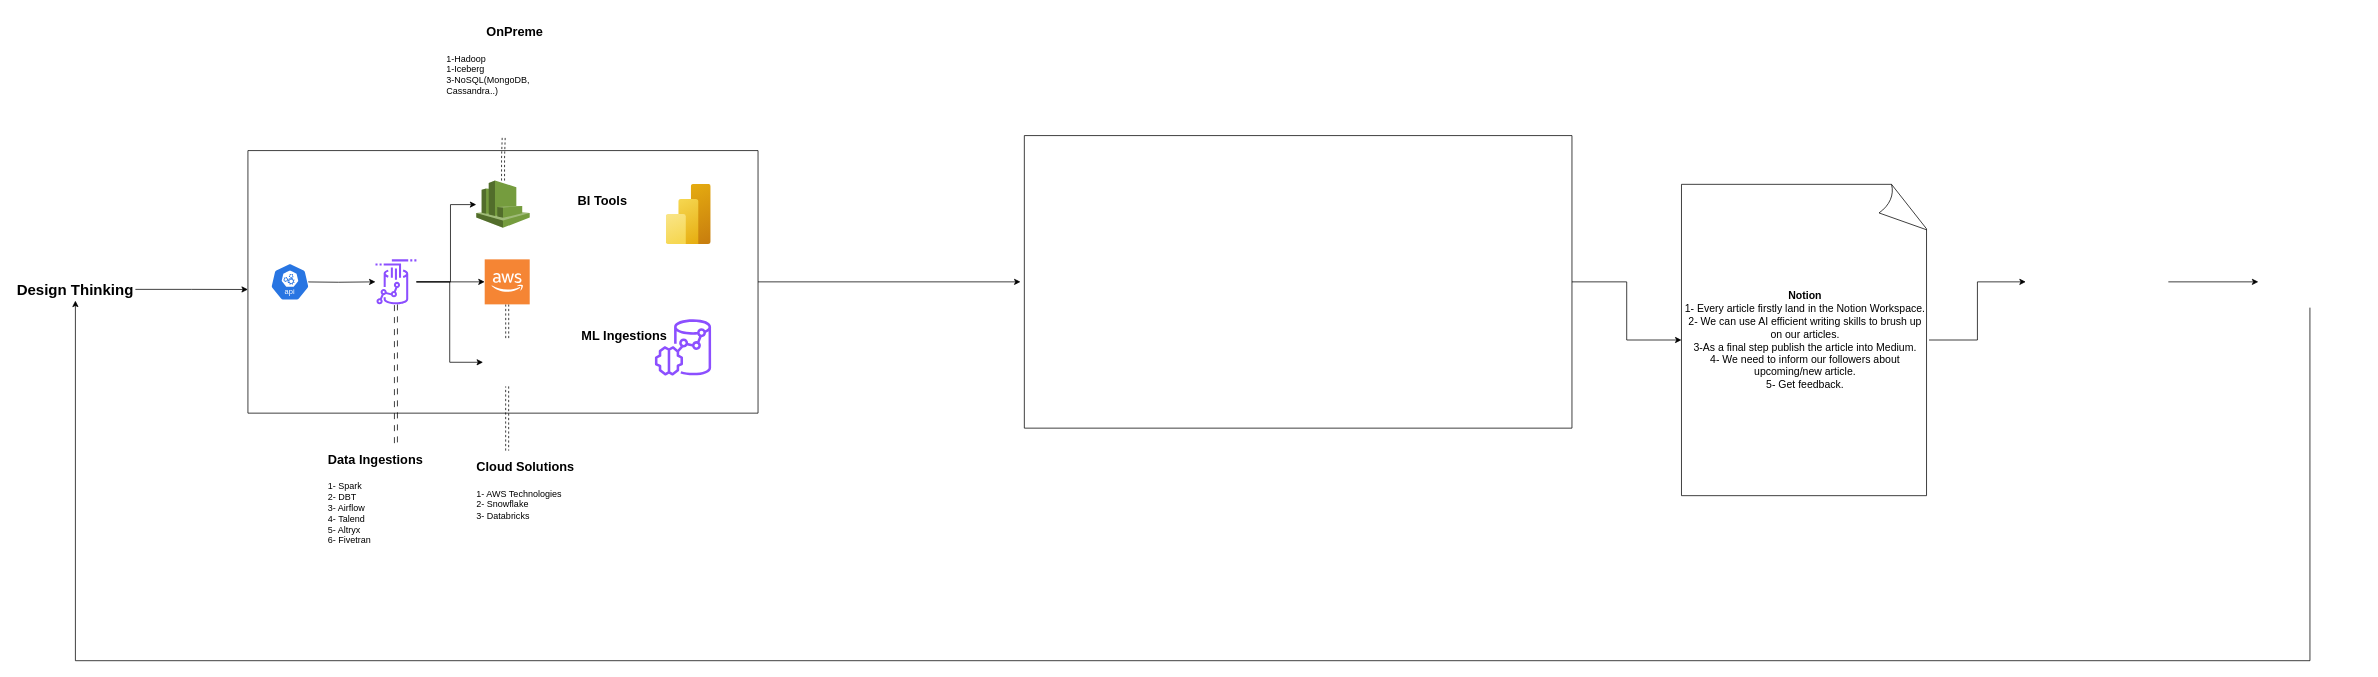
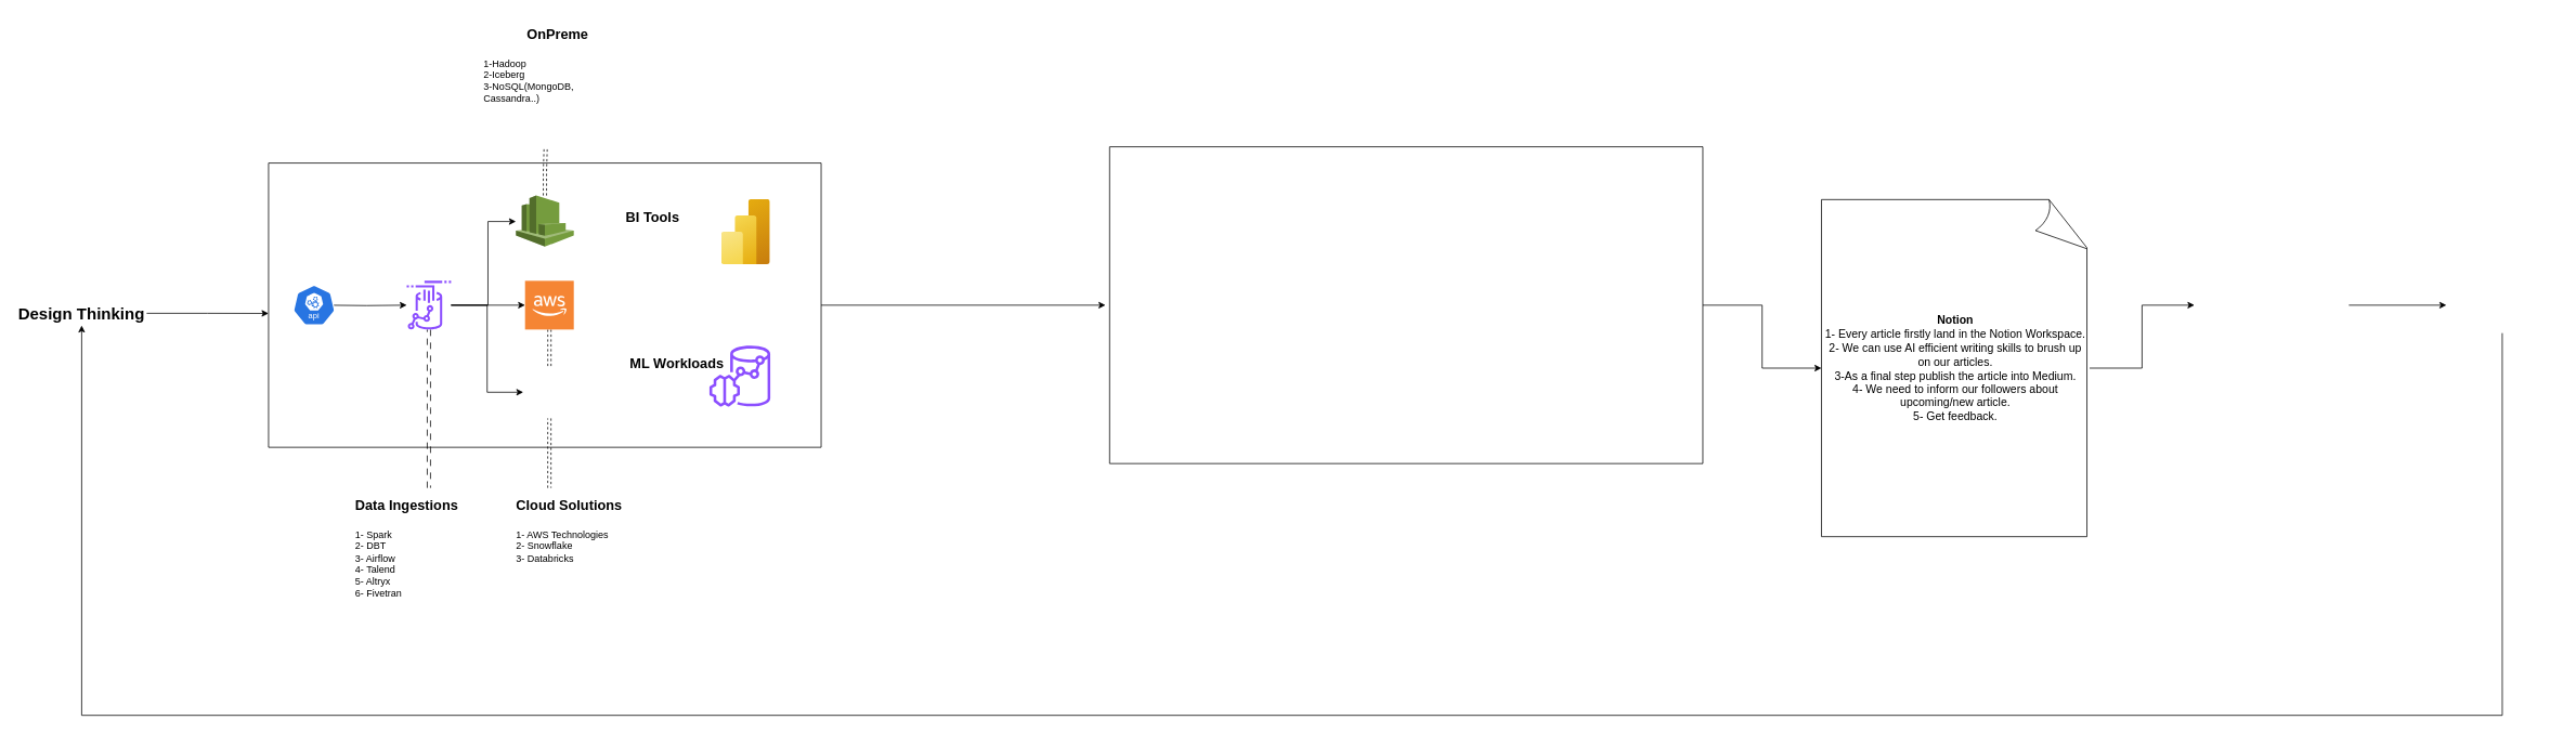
- <mxCell id="21" value="&lt;h1 style=&quot;text-align: center;&quot;&gt;&lt;font style=&quot;font-size: 17px;&quot;&gt;OnPreme&lt;/font&gt;&lt;/h1&gt;&lt;p&gt;1-Hadoop&lt;br&gt;1-Iceberg&lt;br&gt;3-NoSQL(MongoDB, Cassandra..)&lt;/p&gt;" style="text;html=1;spacing=5;spacingTop=-20;whiteSpace=wrap;overflow=hidden;rounded=0;align=left;" vertex="1" parent="1"><mxGeometry x="590" y="20" width="190" height="160" as="geometry" /></mxCell>
+ <mxCell id="21" value="&lt;h1 style=&quot;text-align: center;&quot;&gt;&lt;font style=&quot;font-size: 17px;&quot;&gt;OnPreme&lt;/font&gt;&lt;/h1&gt;&lt;p&gt;1-Hadoop&lt;br&gt;2-Iceberg&lt;br&gt;3-NoSQL(MongoDB, Cassandra..)&lt;/p&gt;" style="text;html=1;spacing=5;spacingTop=-20;whiteSpace=wrap;overflow=hidden;rounded=0;align=left;" vertex="1" parent="1"><mxGeometry x="590" y="20" width="190" height="160" as="geometry" /></mxCell>
- <mxCell id="24" value="&lt;h1 style=&quot;text-align: center;&quot;&gt;&lt;font style=&quot;font-size: 17px;&quot;&gt;ML Ingestions&lt;/font&gt;&lt;/h1&gt;&lt;p&gt;&lt;br&gt;&lt;/p&gt;" style="text;html=1;spacing=5;spacingTop=-20;whiteSpace=wrap;overflow=hidden;rounded=0;align=left;" vertex="1" parent="1"><mxGeometry x="770" y="425" width="182.32" height="50" as="geometry" /></mxCell>
+ <mxCell id="24" value="&lt;h1 style=&quot;text-align: center;&quot;&gt;&lt;font style=&quot;font-size: 17px;&quot;&gt;ML Workloads&lt;/font&gt;&lt;/h1&gt;&lt;p&gt;&lt;br&gt;&lt;/p&gt;" style="text;html=1;spacing=5;spacingTop=-20;whiteSpace=wrap;overflow=hidden;rounded=0;align=left;" vertex="1" parent="1"><mxGeometry x="770" y="425" width="182.32" height="50" as="geometry" /></mxCell>
- <mxCell id="20" value="&lt;h1 style=&quot;text-align: center;&quot;&gt;&lt;font style=&quot;font-size: 17px;&quot;&gt;Data Ingestions&lt;/font&gt;&lt;/h1&gt;&lt;p&gt;1- Spark&lt;br&gt;2- DBT&lt;br&gt;3- Airflow&lt;br&gt;4- Talend&lt;br&gt;5- Altryx&lt;br&gt;6- Fivetran&lt;/p&gt;" style="text;html=1;spacing=5;spacingTop=-20;whiteSpace=wrap;overflow=hidden;rounded=0;align=left;" vertex="1" parent="1"><mxGeometry x="432.32" y="590" width="190" height="160" as="geometry" /></mxCell>
+ <mxCell id="20" value="&lt;h1 style=&quot;text-align: center;&quot;&gt;&lt;font style=&quot;font-size: 17px;&quot;&gt;Data Ingestions&lt;/font&gt;&lt;/h1&gt;&lt;p&gt;1- Spark&lt;br&gt;2- DBT&lt;br&gt;3- Airflow&lt;br&gt;4- Talend&lt;br&gt;5- Altryx&lt;br&gt;6- Fivetran&lt;/p&gt;" style="text;html=1;spacing=5;spacingTop=-20;whiteSpace=wrap;overflow=hidden;rounded=0;align=left;" vertex="1" parent="1"><mxGeometry x="432.32" y="600" width="190" height="160" as="geometry" /></mxCell>
